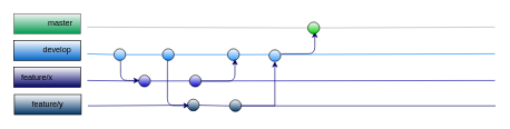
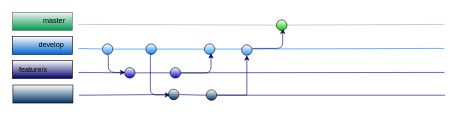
- <mxCell id="13" value="feature/y" style="text;html=1;strokeColor=none;fillColor=none;align=center;verticalAlign=middle;whiteSpace=wrap;rounded=0;" vertex="1" parent="1"><mxGeometry x="51" y="146" width="40" height="20" as="geometry" /></mxCell>
